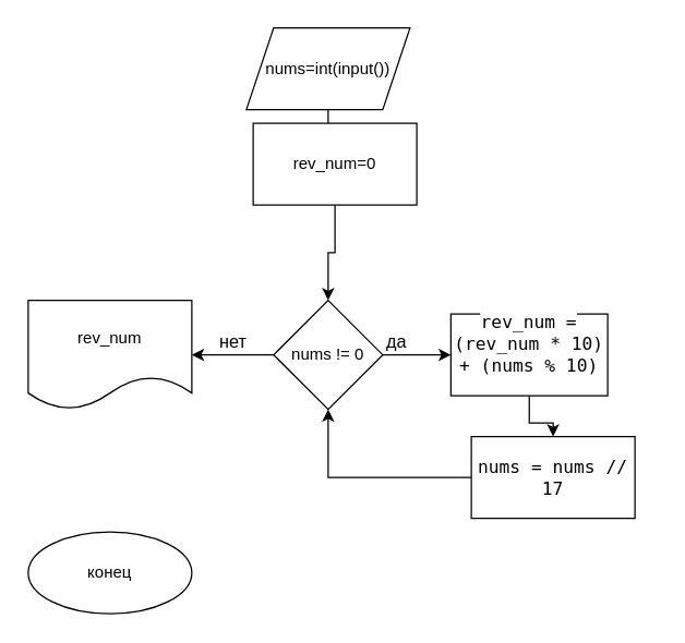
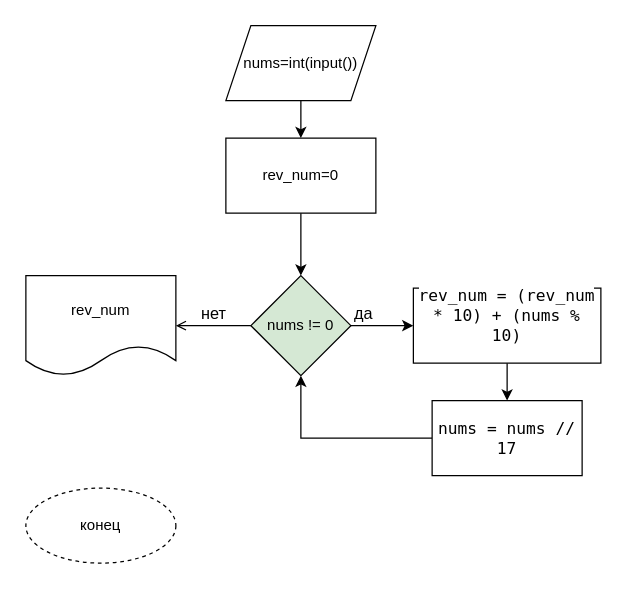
- <mxCell id="5" value="rev_num=0" style="whiteSpace=wrap;html=1;" vertex="1" parent="1"><mxGeometry x="185" y="90" width="120" height="60" as="geometry" /></mxCell>
+ <mxCell id="5" value="rev_num=0" style="whiteSpace=wrap;html=1;" vertex="1" parent="1"><mxGeometry x="180" y="110" width="120" height="60" as="geometry" /></mxCell>
- <mxCell id="7" value="" style="edgeStyle=orthogonalEdgeStyle;rounded=0;orthogonalLoop=1;jettySize=auto;html=1;fontSize=13;" edge="1" parent="1" source="8" target="13"><mxGeometry relative="1" as="geometry" /></mxCell>
+ <mxCell id="7" value="" style="edgeStyle=orthogonalEdgeStyle;rounded=0;orthogonalLoop=1;jettySize=auto;html=1;fontSize=13;endArrow=open;" edge="1" parent="1" source="8" target="13"><mxGeometry relative="1" as="geometry" /></mxCell>
- <mxCell id="8" value="nums != 0" style="rhombus;whiteSpace=wrap;html=1;" vertex="1" parent="1"><mxGeometry x="200" y="220" width="80" height="80" as="geometry" /></mxCell>
+ <mxCell id="8" value="nums != 0" style="rhombus;whiteSpace=wrap;html=1;fillColor=#d5e8d4;" vertex="1" parent="1"><mxGeometry x="200" y="220" width="80" height="80" as="geometry" /></mxCell>
- <mxCell id="10" value="&lt;font style=&quot;font-size: 13px&quot;&gt;&lt;code style=&quot;box-sizing: inherit ; overflow-wrap: break-word ; cursor: pointer ; background-color: rgb(255 , 255 , 255)&quot;&gt; rev_num = (rev_num * 10) + (nums % 10)&lt;/code&gt;&lt;span style=&quot;font-family: &amp;#34;roboto&amp;#34; , , &amp;#34;apple color emoji&amp;#34; , &amp;#34;blinkmacsystemfont&amp;#34; , &amp;#34;segoe ui&amp;#34; , &amp;#34;roboto&amp;#34; , , &amp;#34;ubuntu&amp;#34; , &amp;#34;cantarell&amp;#34; , &amp;#34;helvetica neue&amp;#34; , sans-serif ; background-color: rgb(255 , 255 , 255)&quot;&gt;&lt;br&gt;&lt;/span&gt;&lt;br&gt;&lt;/font&gt;" style="whiteSpace=wrap;html=1;" vertex="1" parent="1"><mxGeometry x="330" y="230" width="115" height="60" as="geometry" /></mxCell>
+ <mxCell id="10" value="&lt;font style=&quot;font-size: 13px&quot;&gt;&lt;code style=&quot;box-sizing: inherit ; overflow-wrap: break-word ; cursor: pointer ; background-color: rgb(255 , 255 , 255)&quot;&gt; rev_num = (rev_num * 10) + (nums % 10)&lt;/code&gt;&lt;span style=&quot;font-family: &amp;#34;roboto&amp;#34; , , &amp;#34;apple color emoji&amp;#34; , &amp;#34;blinkmacsystemfont&amp;#34; , &amp;#34;segoe ui&amp;#34; , &amp;#34;roboto&amp;#34; , , &amp;#34;ubuntu&amp;#34; , &amp;#34;cantarell&amp;#34; , &amp;#34;helvetica neue&amp;#34; , sans-serif ; background-color: rgb(255 , 255 , 255)&quot;&gt;&lt;br&gt;&lt;/span&gt;&lt;br&gt;&lt;/font&gt;" style="whiteSpace=wrap;html=1;" vertex="1" parent="1"><mxGeometry x="330" y="230" width="150" height="60" as="geometry" /></mxCell>
- <mxCell id="16" value="конец" style="ellipse;whiteSpace=wrap;html=1;" vertex="1" parent="1"><mxGeometry x="20" y="390" width="120" height="60" as="geometry" /></mxCell>
+ <mxCell id="16" value="конец" style="ellipse;whiteSpace=wrap;html=1;dashed=1;" vertex="1" parent="1"><mxGeometry x="20" y="390" width="120" height="60" as="geometry" /></mxCell>
